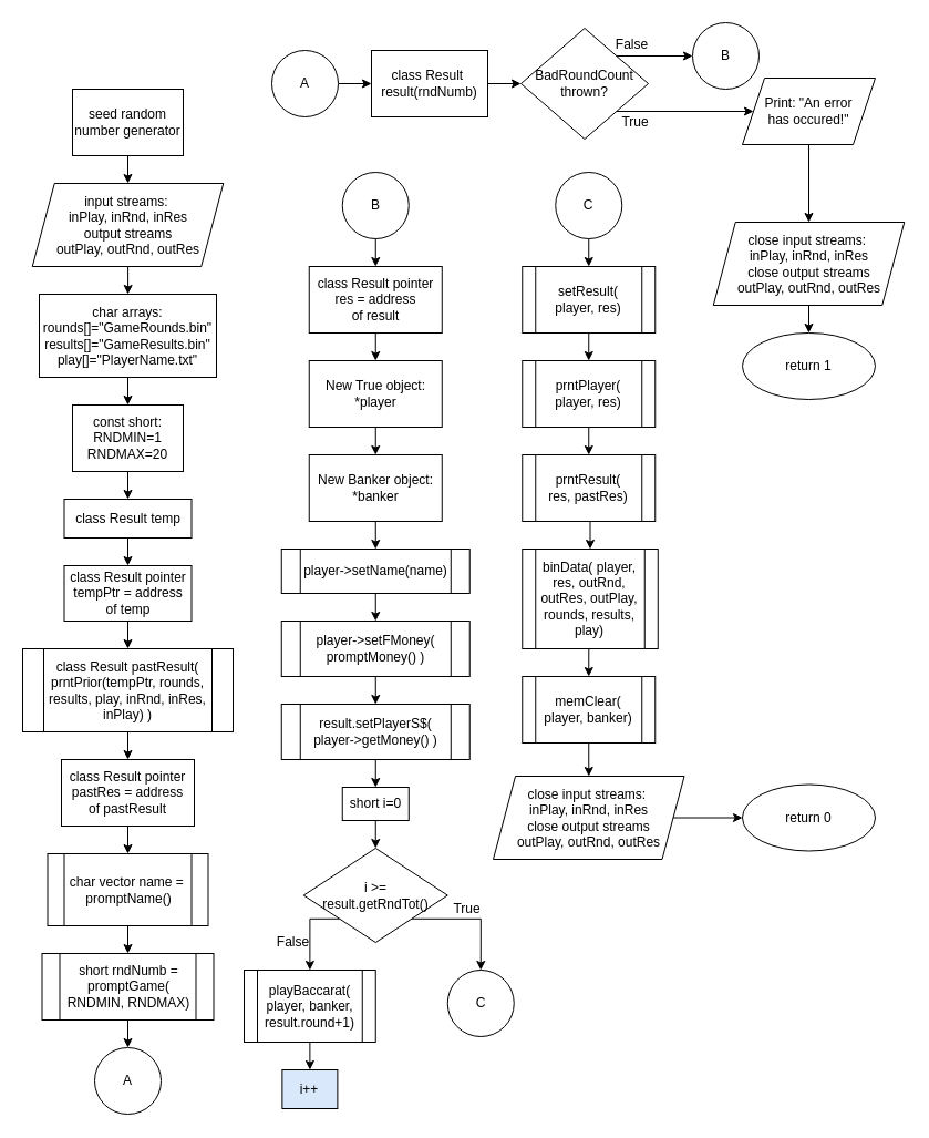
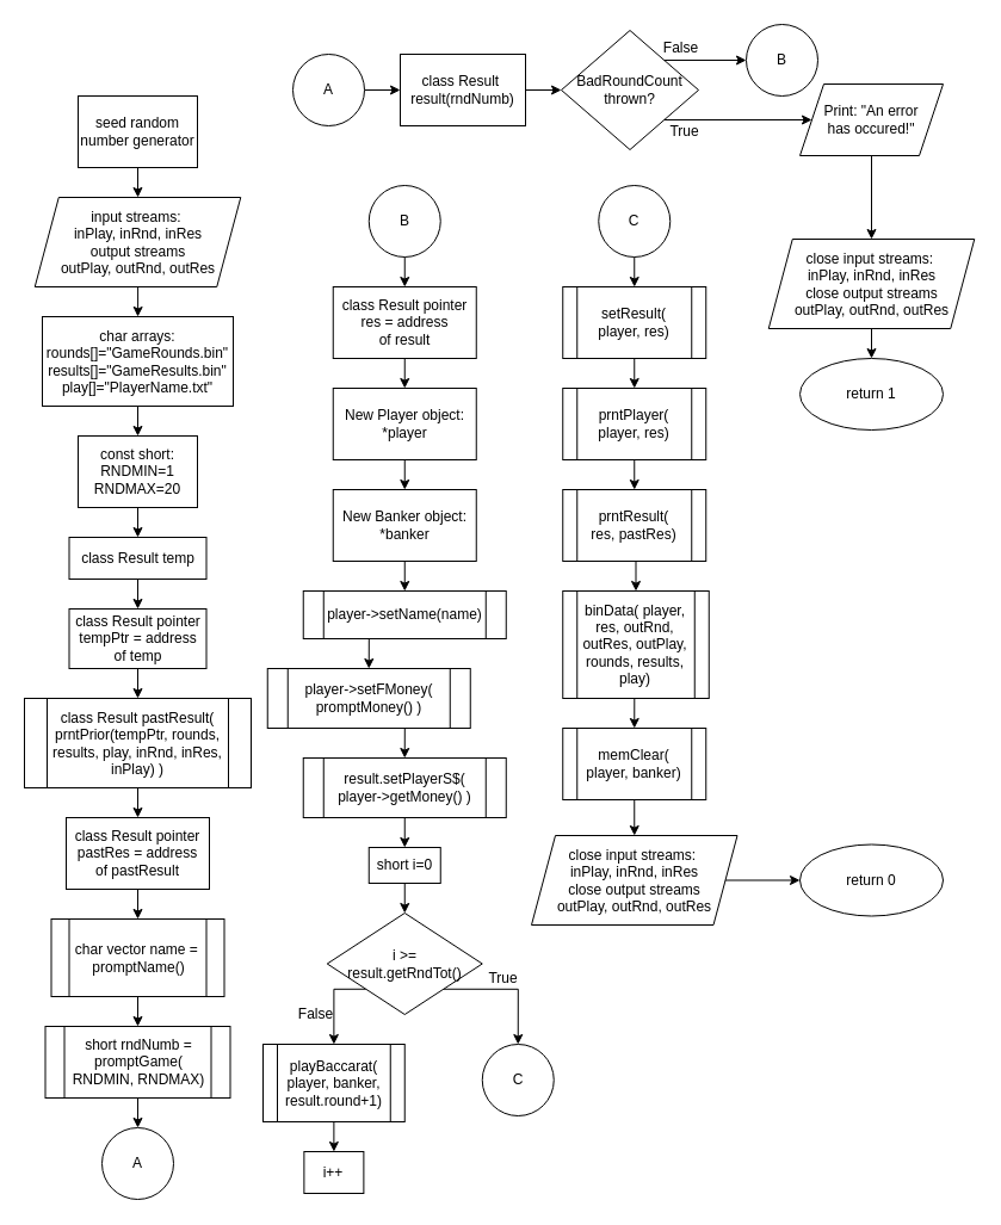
- <mxCell id="37" value="New True object:&lt;br&gt;*player" style="whiteSpace=wrap;html=1;" vertex="1" parent="1"><mxGeometry x="278.75" y="325" width="120" height="60" as="geometry" /></mxCell>
+ <mxCell id="37" value="New Player object:&lt;br&gt;*player" style="whiteSpace=wrap;html=1;" vertex="1" parent="1"><mxGeometry x="278.75" y="325" width="120" height="60" as="geometry" /></mxCell>
- <mxCell id="43" value="player-&amp;gt;setFMoney(&lt;br&gt;promptMoney() )" style="shape=process;whiteSpace=wrap;html=1;backgroundOutline=1;" vertex="1" parent="1"><mxGeometry x="253.75" y="560" width="170" height="50" as="geometry" /></mxCell>
+ <mxCell id="43" value="player-&amp;gt;setFMoney(&lt;br&gt;promptMoney() )" style="shape=process;whiteSpace=wrap;html=1;backgroundOutline=1;" vertex="1" parent="1"><mxGeometry x="223.75" y="560" width="170" height="50" as="geometry" /></mxCell>
- <mxCell id="53" value="i++" style="whiteSpace=wrap;html=1;fillColor=#dae8fc;" vertex="1" parent="1"><mxGeometry x="254.38" y="965" width="50" height="35" as="geometry" /></mxCell>
+ <mxCell id="53" value="i++" style="whiteSpace=wrap;html=1;" vertex="1" parent="1"><mxGeometry x="254.38" y="965" width="50" height="35" as="geometry" /></mxCell>
